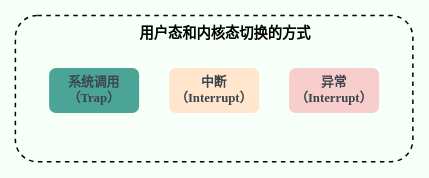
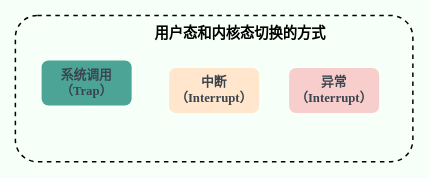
- <mxCell id="6" value="&lt;b&gt;&lt;font style=&quot;font-size: 19px;&quot;&gt;用户态和内核态切换的方式&lt;/font&gt;&lt;/b&gt;" style="text;html=1;strokeColor=none;fillColor=none;align=center;verticalAlign=middle;whiteSpace=wrap;rounded=0;dashed=1;strokeWidth=2;fontSize=18;fontFamily=JetBrains Mono;fontSource=https%3A%2F%2Ffonts.googleapis.com%2Fcss%3Ffamily%3DJetBrains%2BMono;" parent="1" vertex="1"><mxGeometry x="165" y="30" width="270" height="30" as="geometry" /></mxCell>
+ <mxCell id="6" value="&lt;b&gt;&lt;font style=&quot;font-size: 19px;&quot;&gt;用户态和内核态切换的方式&lt;/font&gt;&lt;/b&gt;" style="text;html=1;strokeColor=none;fillColor=none;align=center;verticalAlign=middle;whiteSpace=wrap;rounded=0;dashed=1;strokeWidth=2;fontSize=18;fontFamily=JetBrains Mono;fontSource=https%3A%2F%2Ffonts.googleapis.com%2Fcss%3Ffamily%3DJetBrains%2BMono;" parent="1" vertex="1"><mxGeometry x="185" y="30" width="270" height="30" as="geometry" /></mxCell>
- <mxCell id="3" value="&lt;strong style=&quot;box-sizing: border-box; caret-color: rgb(59, 69, 78); color: rgb(59, 69, 78); font-size: 17px; orphans: 4; text-align: left; text-size-adjust: auto;&quot;&gt;系统调用（Trap）&lt;/strong&gt;" style="rounded=1;whiteSpace=wrap;html=1;fontSize=15;fillColor=#4CA497;strokeColor=none;fontFamily=JetBrains Mono;fontSource=https%3A%2F%2Ffonts.googleapis.com%2Fcss%3Ffamily%3DJetBrains%2BMono;" parent="1" vertex="1"><mxGeometry x="65" y="90" width="120" height="60" as="geometry" /></mxCell>
+ <mxCell id="3" value="&lt;strong style=&quot;box-sizing: border-box; caret-color: rgb(59, 69, 78); color: rgb(59, 69, 78); font-size: 17px; orphans: 4; text-align: left; text-size-adjust: auto;&quot;&gt;系统调用（Trap）&lt;/strong&gt;" style="rounded=1;whiteSpace=wrap;html=1;fontSize=15;fillColor=#4CA497;strokeColor=none;fontFamily=JetBrains Mono;fontSource=https%3A%2F%2Ffonts.googleapis.com%2Fcss%3Ffamily%3DJetBrains%2BMono;" parent="1" vertex="1"><mxGeometry x="55" y="80" width="120" height="60" as="geometry" /></mxCell>
